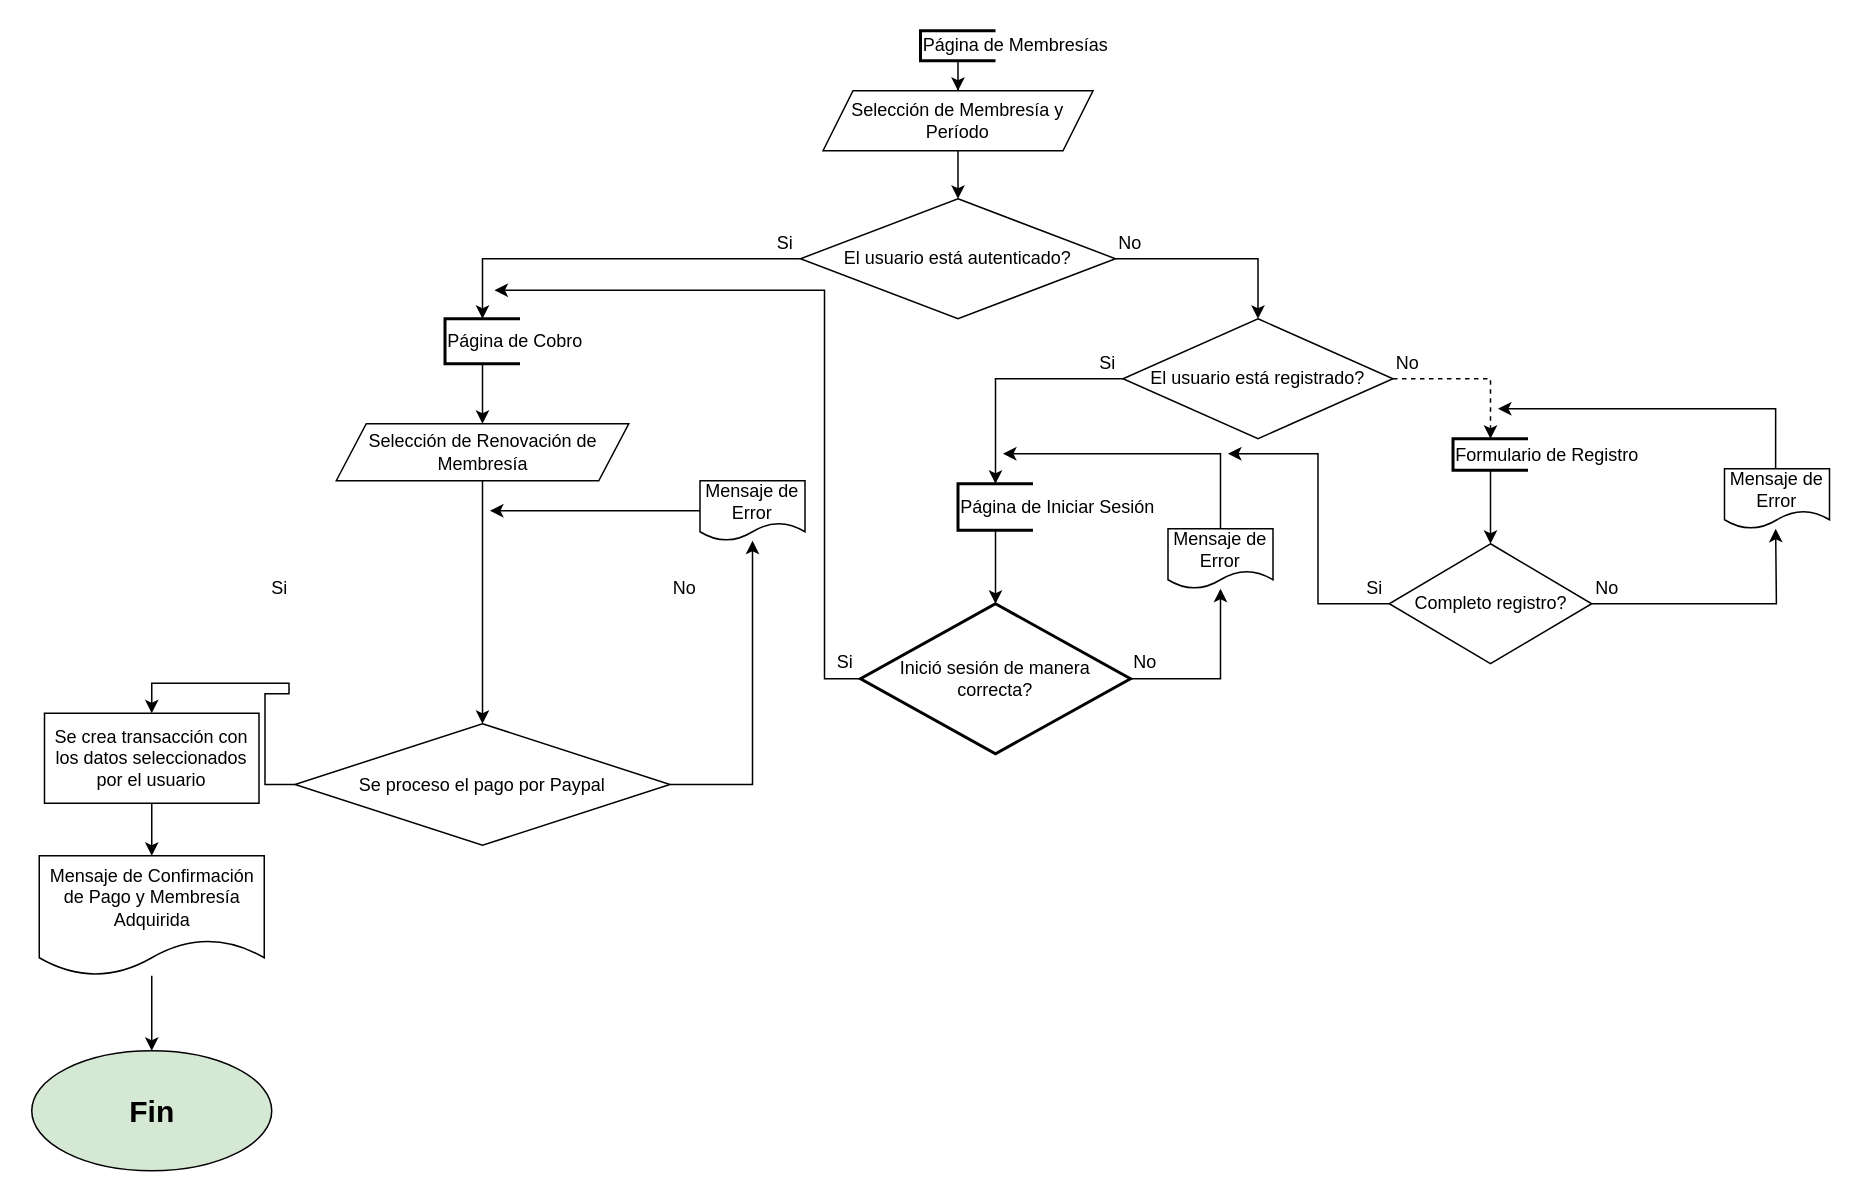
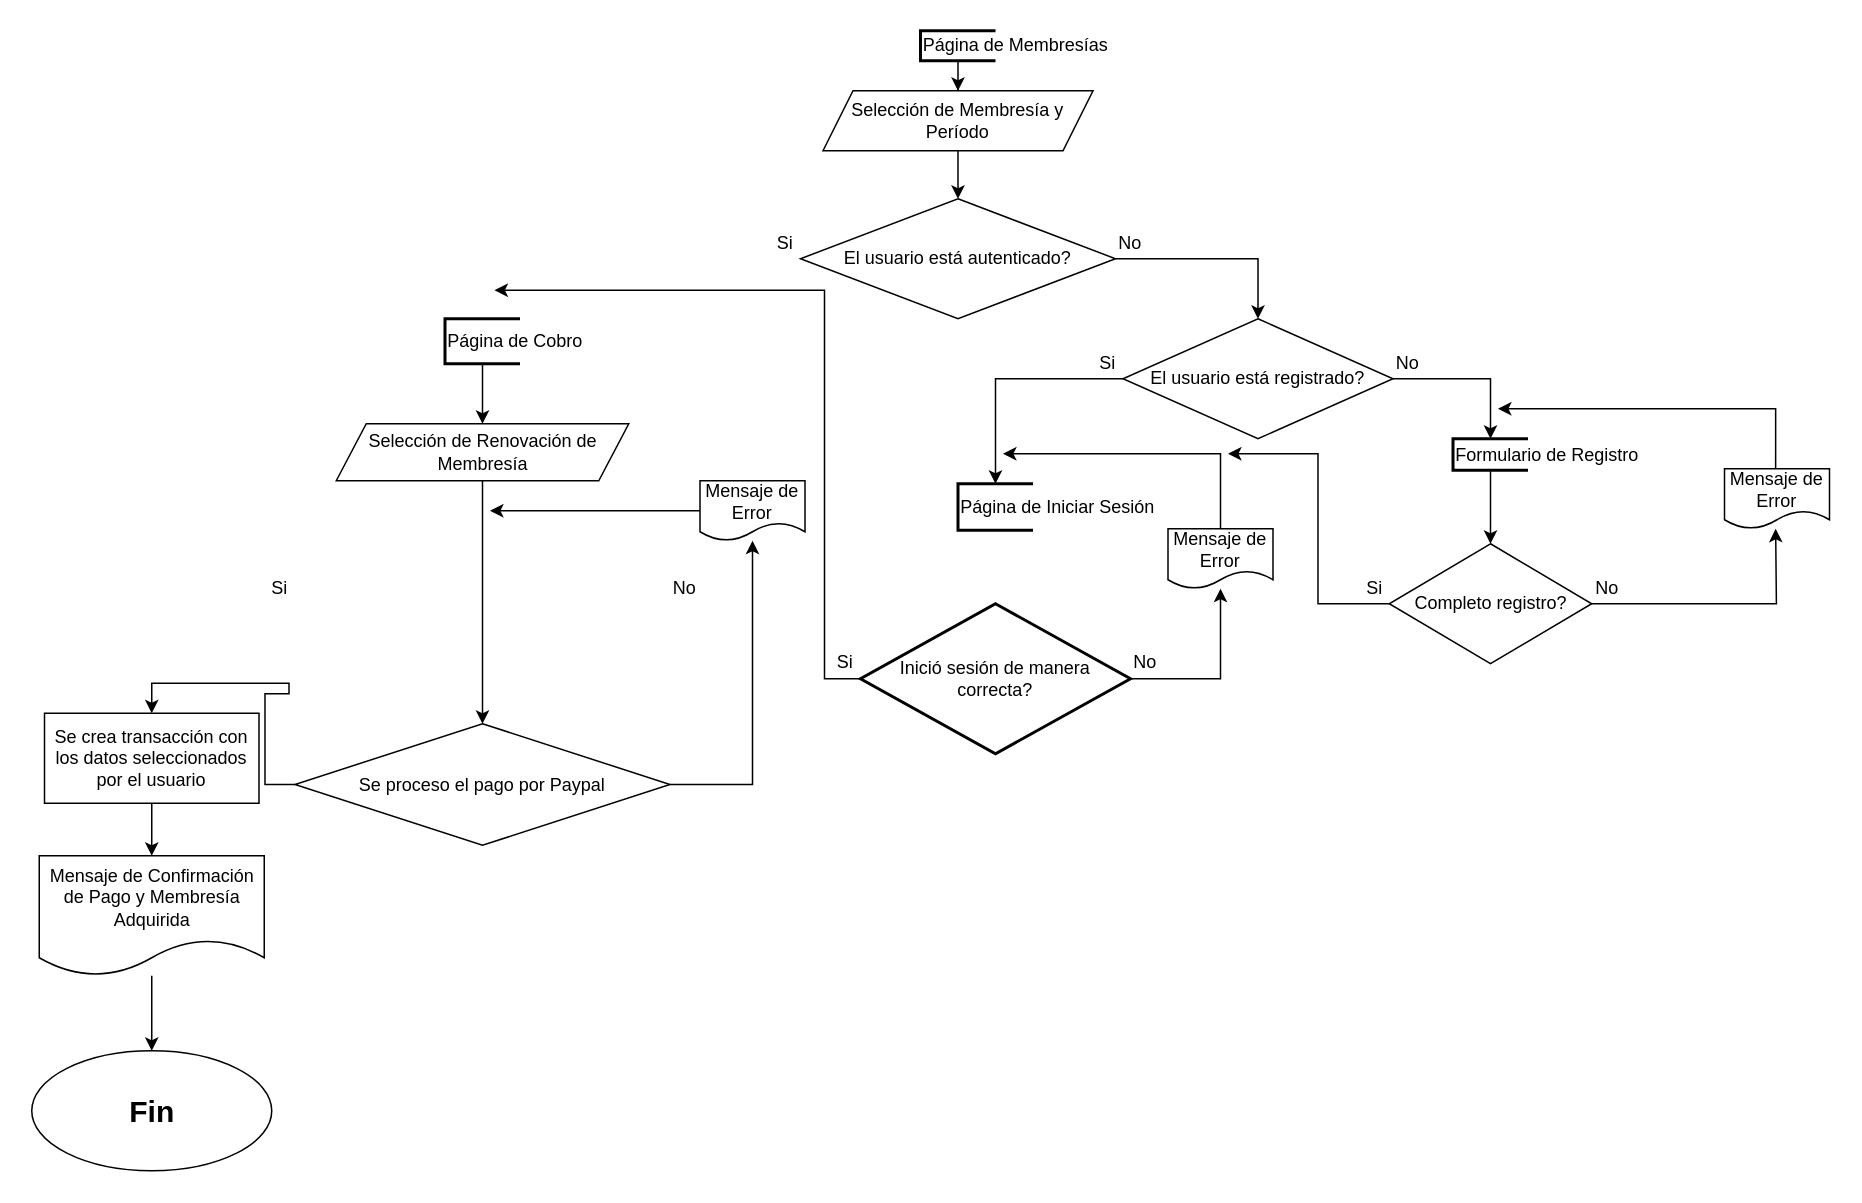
- <mxCell id="33" value="" style="edgeStyle=orthogonalEdgeStyle;rounded=0;orthogonalLoop=1;jettySize=auto;html=1;entryX=0.5;entryY=0;entryDx=0;entryDy=0;" parent="1" source="4" target="34" edge="1"><mxGeometry relative="1" as="geometry"><mxPoint x="533" y="172" as="sourcePoint" /><mxPoint x="284" y="292" as="targetPoint" /></mxGeometry></mxCell>
- <mxCell id="5" style="edgeStyle=orthogonalEdgeStyle;rounded=0;orthogonalLoop=1;jettySize=auto;html=1;entryX=0.5;entryY=0;entryDx=0;entryDy=0;entryPerimeter=0;dashed=1;" parent="1" source="7" target="9" edge="1"><mxGeometry relative="1" as="geometry" /></mxCell>
+ <mxCell id="5" style="edgeStyle=orthogonalEdgeStyle;rounded=0;orthogonalLoop=1;jettySize=auto;html=1;entryX=0.5;entryY=0;entryDx=0;entryDy=0;entryPerimeter=0;" parent="1" source="7" target="9" edge="1"><mxGeometry relative="1" as="geometry" /></mxCell>
- <mxCell id="17" value="" style="edgeStyle=orthogonalEdgeStyle;rounded=0;orthogonalLoop=1;jettySize=auto;html=1;" parent="1" source="18" target="21" edge="1"><mxGeometry relative="1" as="geometry" /></mxCell>
- <mxCell id="48" value="Fin" style="ellipse;whiteSpace=wrap;html=1;fontSize=20;fontStyle=1;fillColor=#d5e8d4;" parent="1" vertex="1"><mxGeometry x="20.5" y="700" width="160" height="80" as="geometry" /></mxCell>
+ <mxCell id="48" value="Fin" style="ellipse;whiteSpace=wrap;html=1;fontSize=20;fontStyle=1" parent="1" vertex="1"><mxGeometry x="20.5" y="700" width="160" height="80" as="geometry" /></mxCell>
